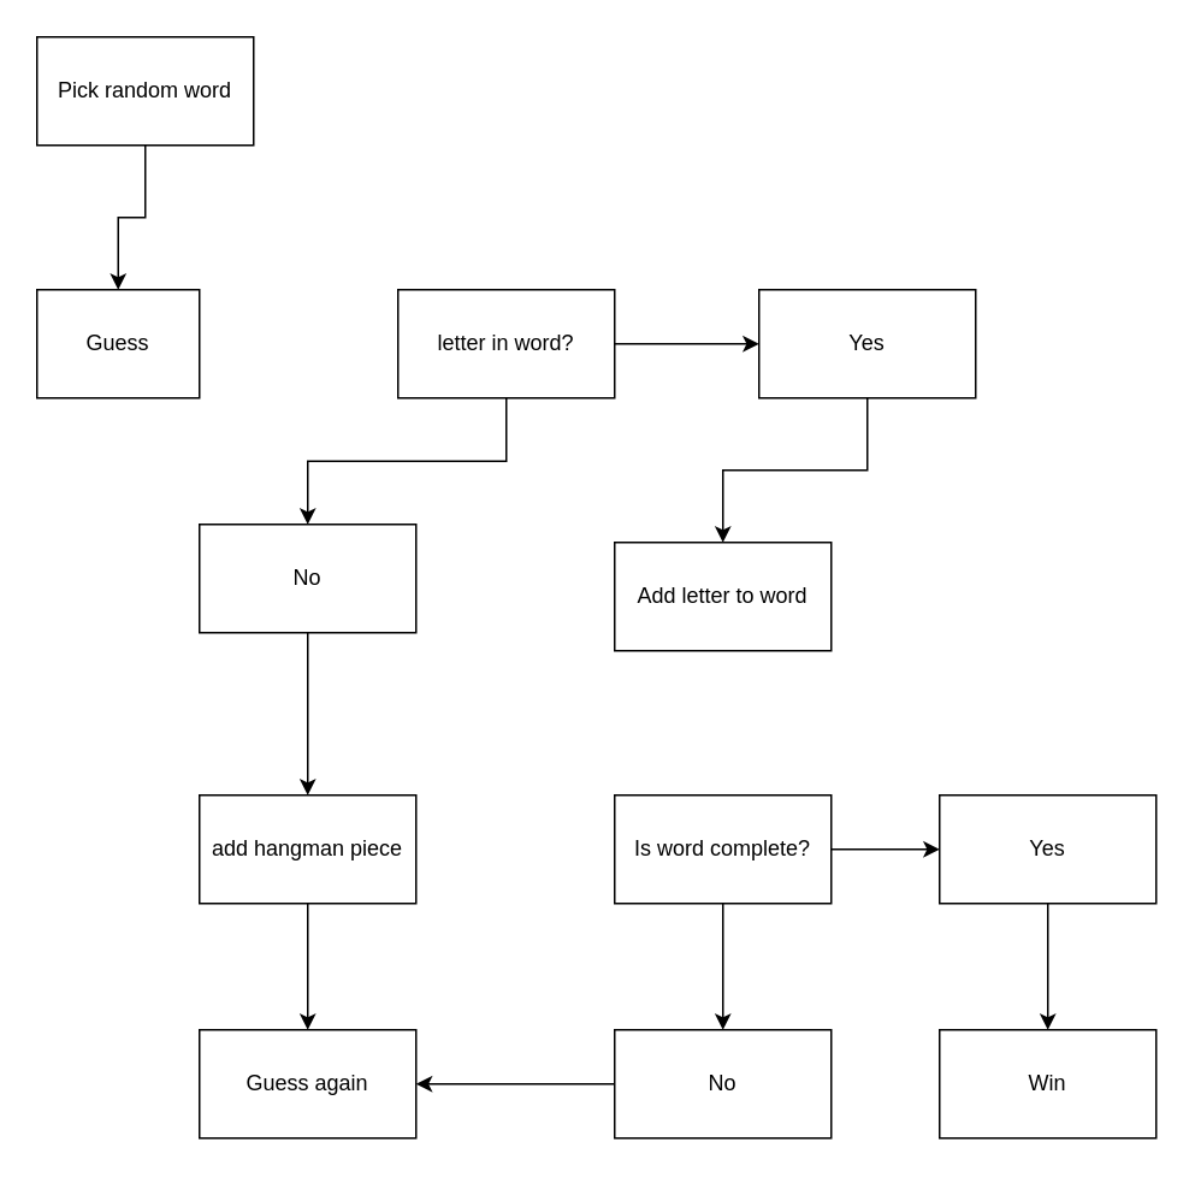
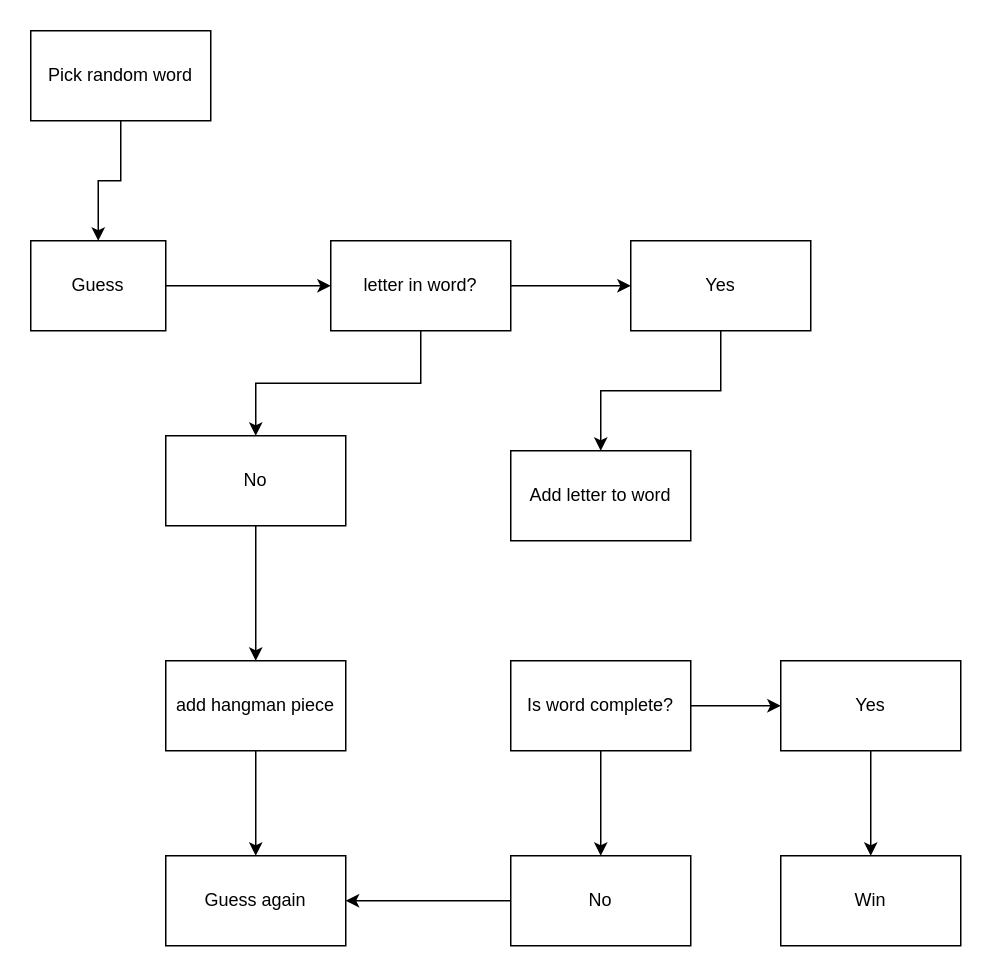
+ <mxCell id="2" value="" style="edgeStyle=orthogonalEdgeStyle;rounded=0;orthogonalLoop=1;jettySize=auto;html=1;" edge="1" parent="1" source="4" target="7"><mxGeometry relative="1" as="geometry" /></mxCell>
